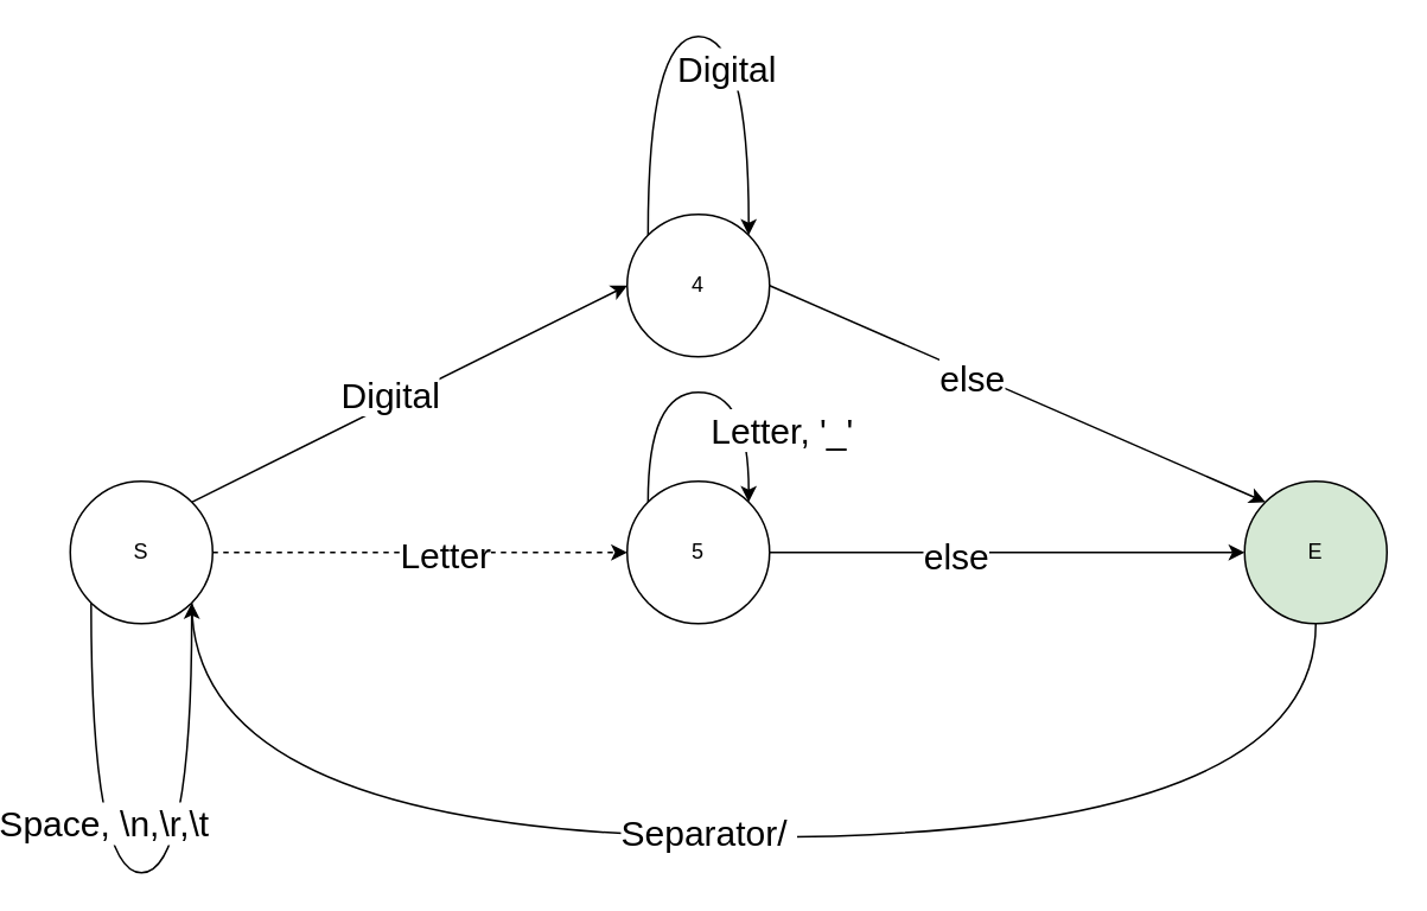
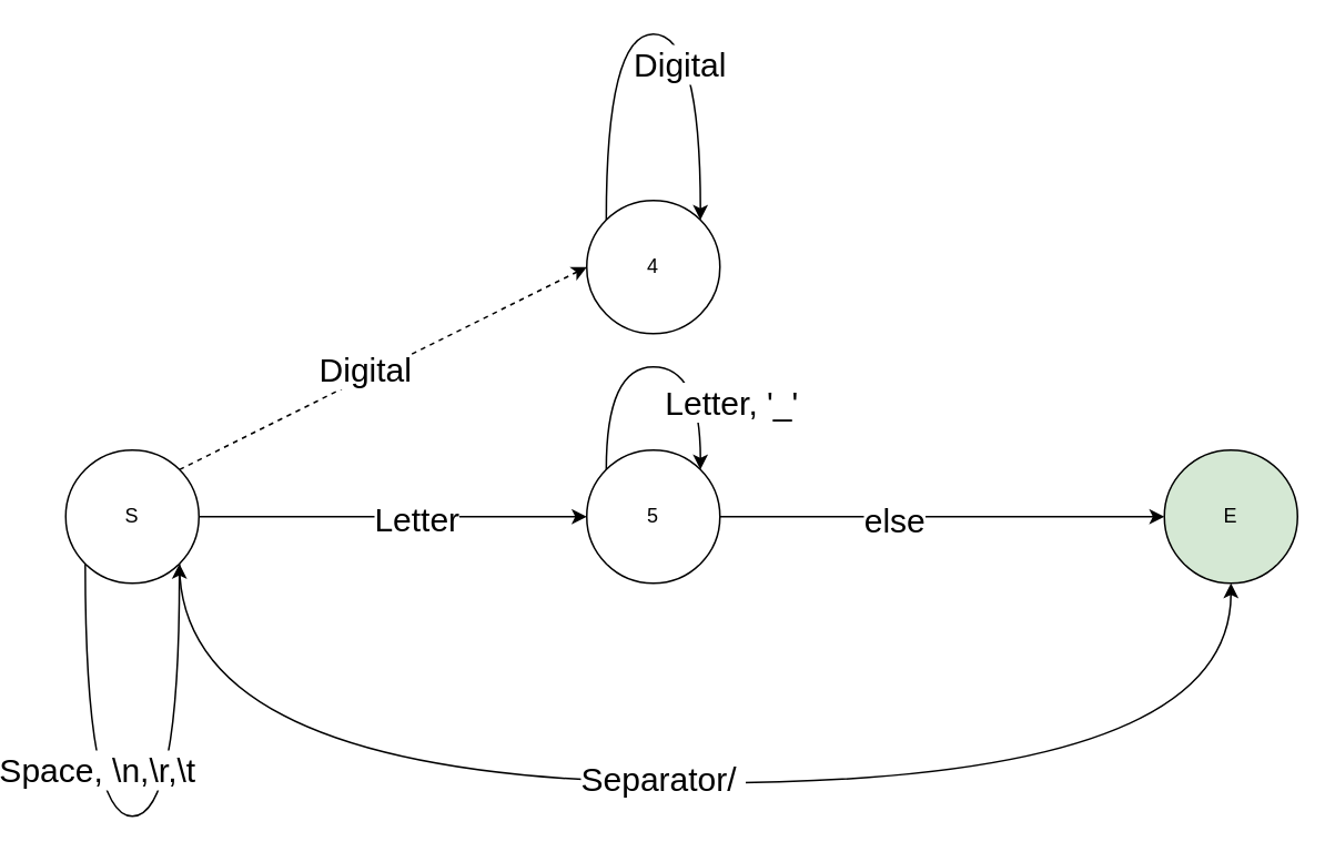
- <mxCell id="10" style="edgeStyle=none;rounded=0;orthogonalLoop=1;jettySize=auto;html=1;exitX=1;exitY=0.5;exitDx=0;exitDy=0;entryX=0;entryY=0;entryDx=0;entryDy=0;" edge="1" parent="1" source="12" target="9"><mxGeometry relative="1" as="geometry" /></mxCell>
- <mxCell id="11" value="else" style="text;html=1;resizable=0;points=[];align=center;verticalAlign=middle;labelBackgroundColor=#ffffff;fontSize=20;" vertex="1" connectable="0" parent="10"><mxGeometry x="-0.177" y="-2" relative="1" as="geometry"><mxPoint as="offset" /></mxGeometry></mxCell>
- <mxCell id="2" style="rounded=0;orthogonalLoop=1;jettySize=auto;html=1;exitX=1;exitY=0;exitDx=0;exitDy=0;entryX=0;entryY=0.5;entryDx=0;entryDy=0;" edge="1" parent="1" source="8" target="12"><mxGeometry relative="1" as="geometry" /></mxCell>
+ <mxCell id="2" style="rounded=0;orthogonalLoop=1;jettySize=auto;html=1;exitX=1;exitY=0;exitDx=0;exitDy=0;entryX=0;entryY=0.5;entryDx=0;entryDy=0;dashed=1;" edge="1" parent="1" source="8" target="12"><mxGeometry relative="1" as="geometry" /></mxCell>
- <mxCell id="4" style="rounded=0;orthogonalLoop=1;jettySize=auto;html=1;exitX=1;exitY=0.5;exitDx=0;exitDy=0;entryX=0;entryY=0.5;entryDx=0;entryDy=0;dashed=1;" edge="1" parent="1" source="8" target="15"><mxGeometry relative="1" as="geometry" /></mxCell>
+ <mxCell id="4" style="rounded=0;orthogonalLoop=1;jettySize=auto;html=1;exitX=1;exitY=0.5;exitDx=0;exitDy=0;entryX=0;entryY=0.5;entryDx=0;entryDy=0;" edge="1" parent="1" source="8" target="15"><mxGeometry relative="1" as="geometry" /></mxCell>
- <mxCell id="6" style="edgeStyle=orthogonalEdgeStyle;curved=1;rounded=0;orthogonalLoop=1;jettySize=auto;html=1;exitX=1;exitY=1;exitDx=0;exitDy=0;entryX=0.5;entryY=1;entryDx=0;entryDy=0;fontSize=20;endArrow=none;" edge="1" parent="1" source="8" target="9"><mxGeometry relative="1" as="geometry"><Array as="points"><mxPoint x="88" y="470" /><mxPoint x="720" y="470" /></Array></mxGeometry></mxCell>
+ <mxCell id="6" style="edgeStyle=orthogonalEdgeStyle;curved=1;rounded=0;orthogonalLoop=1;jettySize=auto;html=1;exitX=1;exitY=1;exitDx=0;exitDy=0;entryX=0.5;entryY=1;entryDx=0;entryDy=0;fontSize=20;" edge="1" parent="1" source="8" target="9"><mxGeometry relative="1" as="geometry"><Array as="points"><mxPoint x="88" y="470" /><mxPoint x="720" y="470" /></Array></mxGeometry></mxCell>
